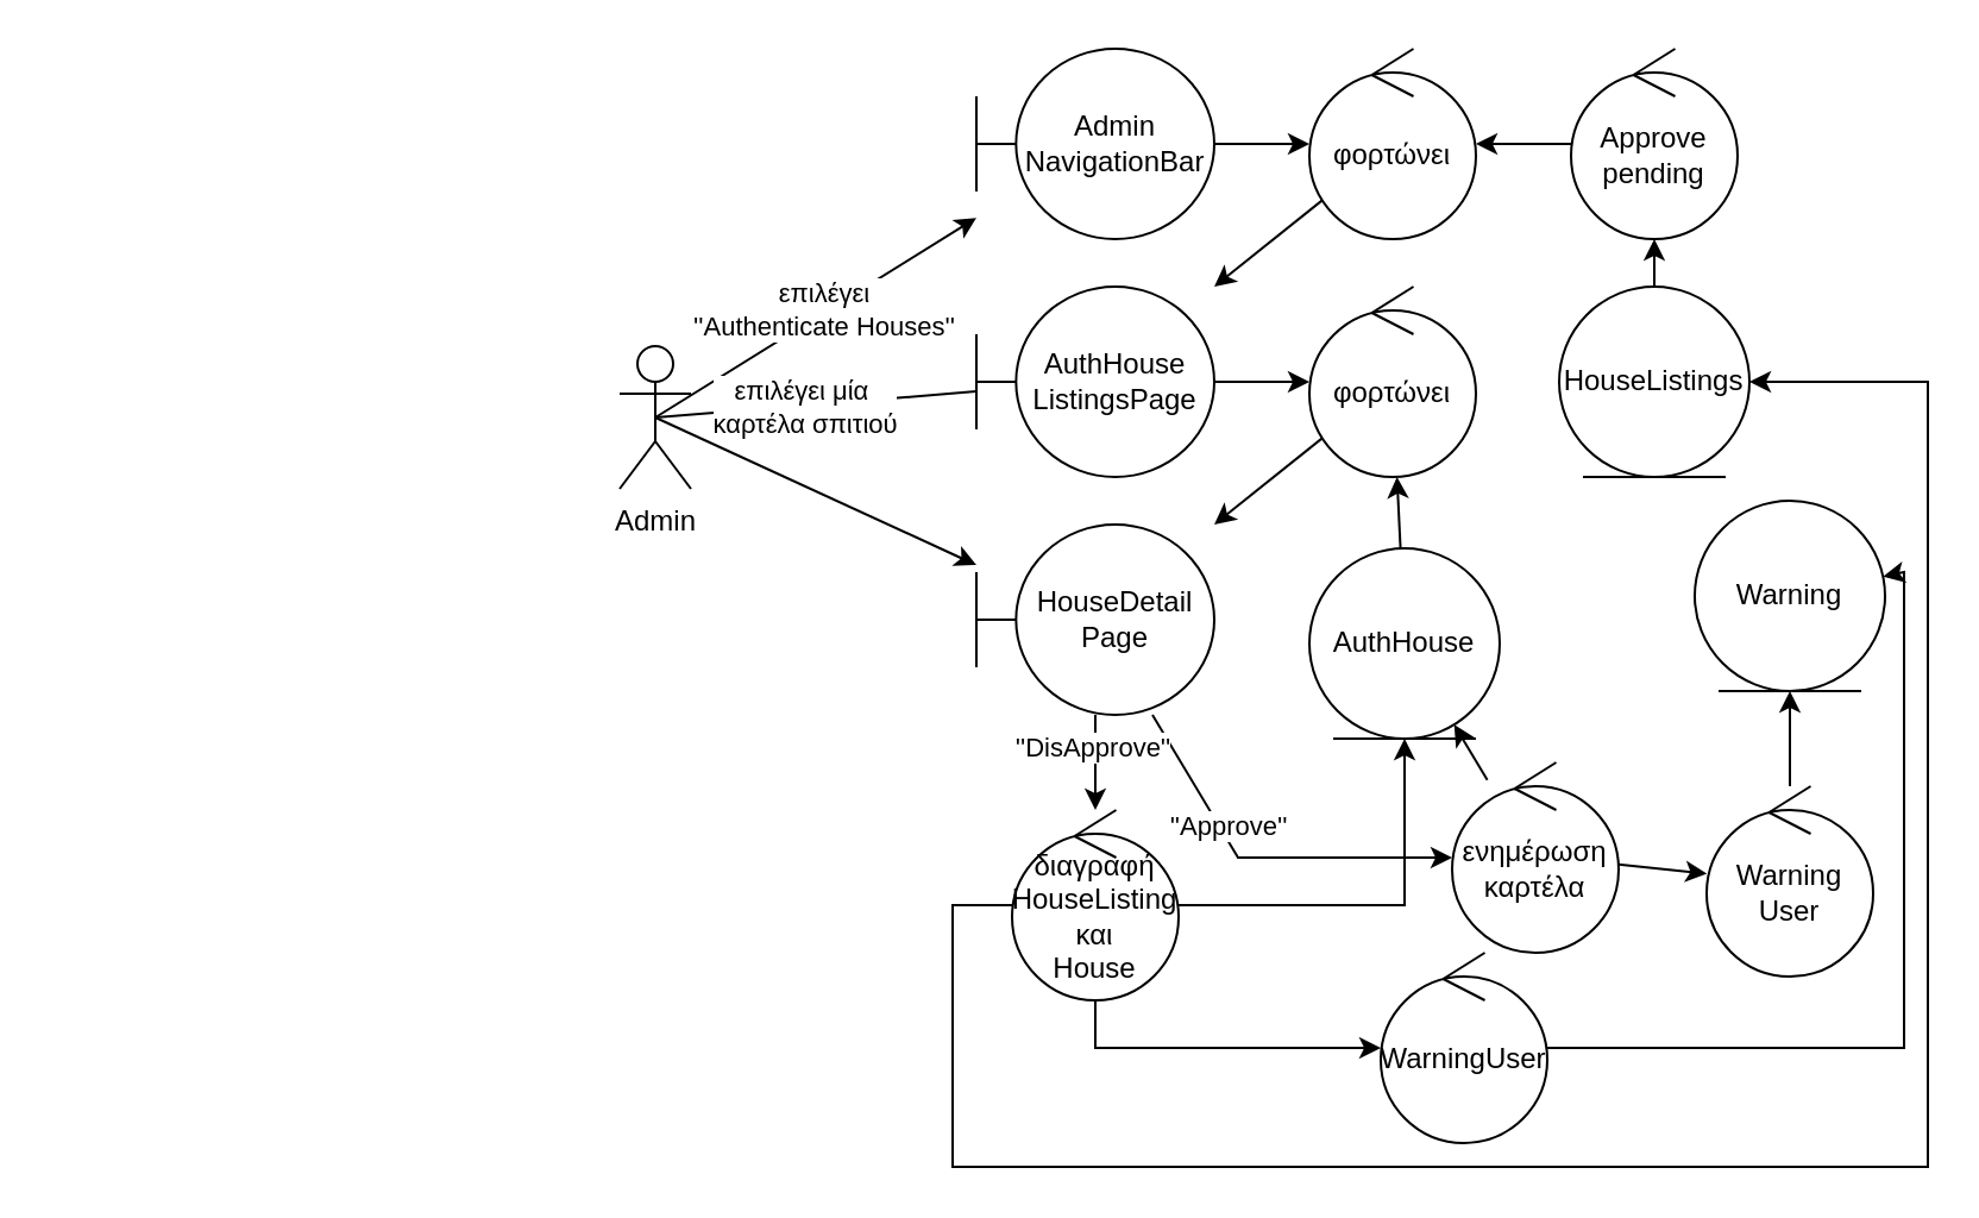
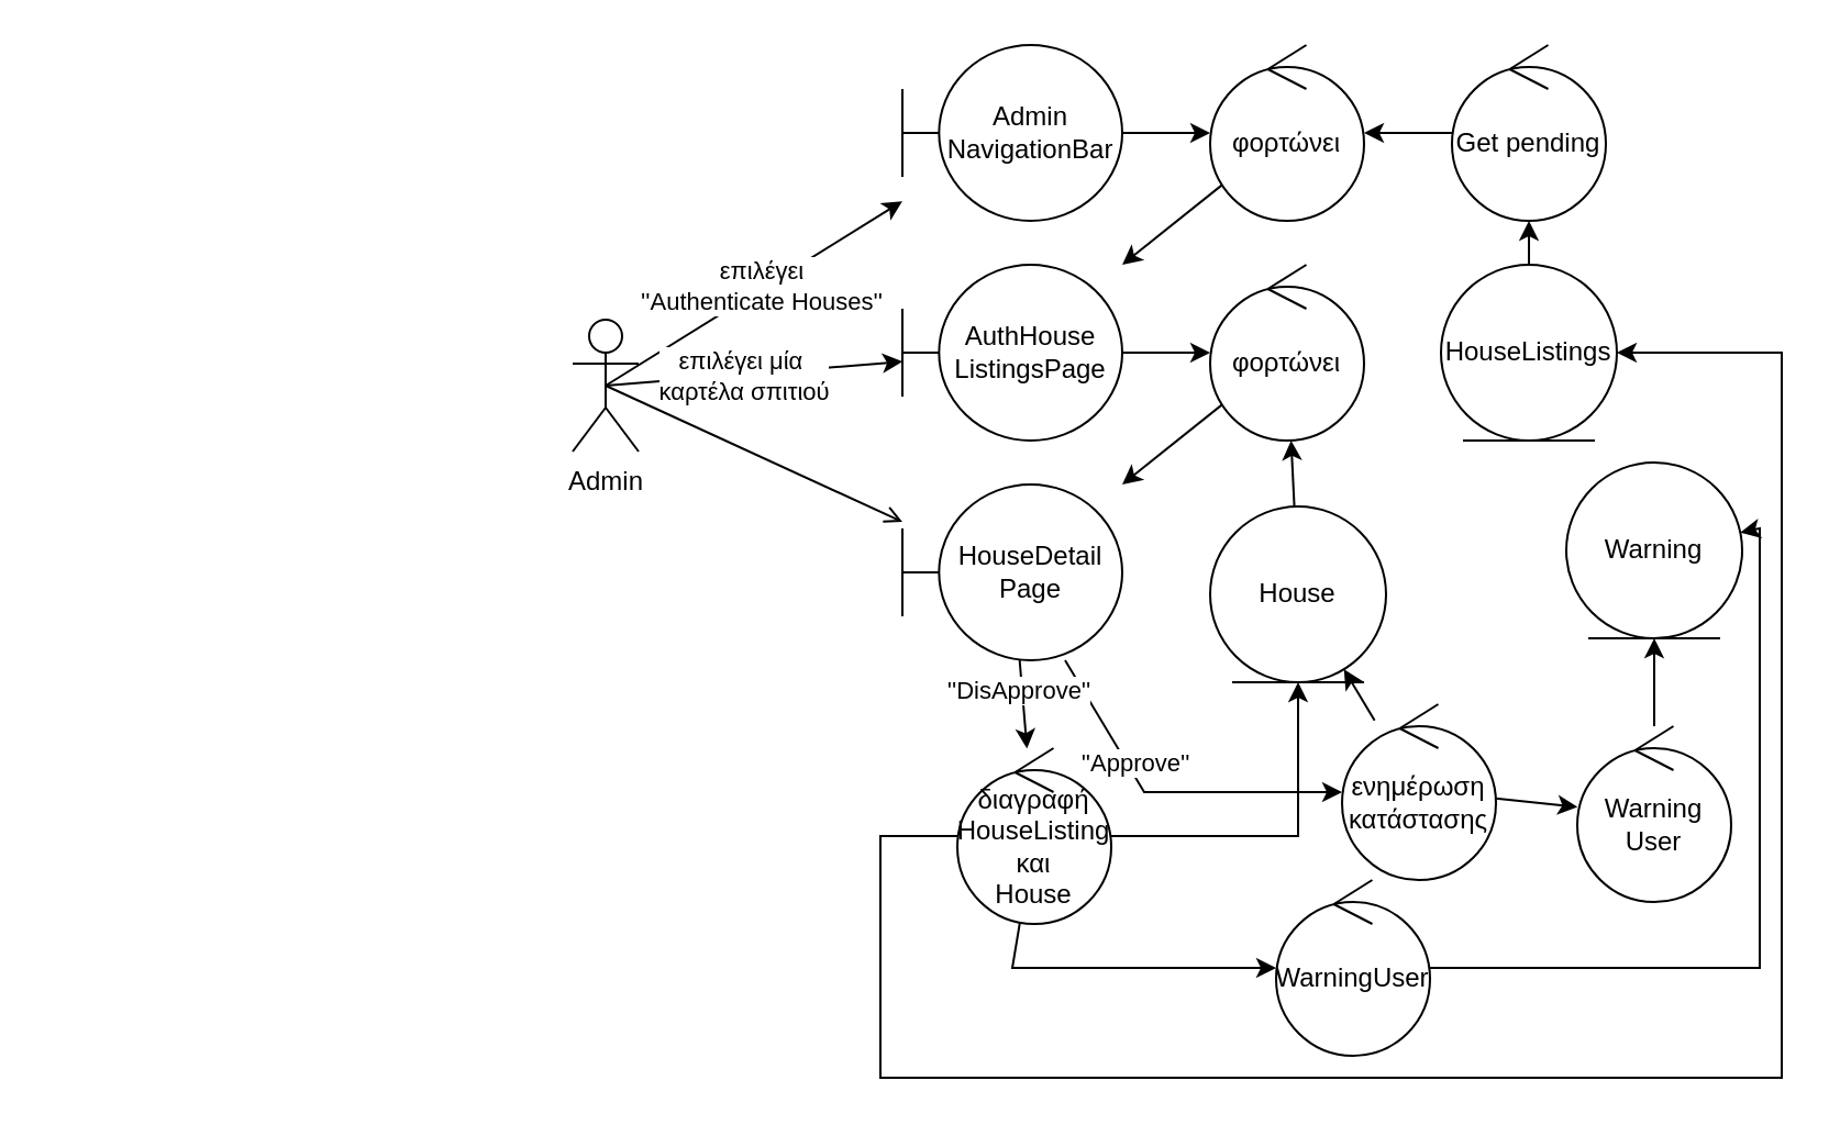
- <mxCell id="16" value="Approve pending" style="ellipse;shape=umlControl;whiteSpace=wrap;html=1;" vertex="1" parent="1"><mxGeometry x="660" y="20" width="70" height="80" as="geometry" /></mxCell>
+ <mxCell id="16" value="Get pending" style="ellipse;shape=umlControl;whiteSpace=wrap;html=1;" vertex="1" parent="1"><mxGeometry x="660" y="20" width="70" height="80" as="geometry" /></mxCell>
- <mxCell id="4" style="edgeStyle=none;rounded=0;orthogonalLoop=1;jettySize=auto;html=1;exitX=0.5;exitY=0.5;exitDx=0;exitDy=0;exitPerimeter=0;endArrow=none;" edge="1" parent="1" source="7" target="18"><mxGeometry relative="1" as="geometry" /></mxCell>
+ <mxCell id="4" style="edgeStyle=none;rounded=0;orthogonalLoop=1;jettySize=auto;html=1;exitX=0.5;exitY=0.5;exitDx=0;exitDy=0;exitPerimeter=0;" edge="1" parent="1" source="7" target="18"><mxGeometry relative="1" as="geometry" /></mxCell>
- <mxCell id="6" style="edgeStyle=none;rounded=0;orthogonalLoop=1;jettySize=auto;html=1;exitX=0.5;exitY=0.5;exitDx=0;exitDy=0;exitPerimeter=0;" edge="1" parent="1" source="7" target="25"><mxGeometry relative="1" as="geometry" /></mxCell>
+ <mxCell id="6" style="edgeStyle=none;rounded=0;orthogonalLoop=1;jettySize=auto;html=1;exitX=0.5;exitY=0.5;exitDx=0;exitDy=0;exitPerimeter=0;endArrow=open;" edge="1" parent="1" source="7" target="25"><mxGeometry relative="1" as="geometry" /></mxCell>
- <mxCell id="27" value="AuthHouse" style="ellipse;shape=umlEntity;whiteSpace=wrap;html=1;" vertex="1" parent="1"><mxGeometry x="550" y="230" width="80" height="80" as="geometry" /></mxCell>
+ <mxCell id="27" value="House" style="ellipse;shape=umlEntity;whiteSpace=wrap;html=1;" vertex="1" parent="1"><mxGeometry x="550" y="230" width="80" height="80" as="geometry" /></mxCell>
- <mxCell id="30" value="ενημέρωση&lt;div&gt;καρτέλα&lt;/div&gt;" style="ellipse;shape=umlControl;whiteSpace=wrap;html=1;" vertex="1" parent="1"><mxGeometry x="610" y="320" width="70" height="80" as="geometry" /></mxCell>
+ <mxCell id="30" value="ενημέρωση&lt;div&gt;κατάστασης&lt;/div&gt;" style="ellipse;shape=umlControl;whiteSpace=wrap;html=1;" vertex="1" parent="1"><mxGeometry x="610" y="320" width="70" height="80" as="geometry" /></mxCell>
- <mxCell id="39" value="διαγραφή&lt;div&gt;HouseListing&lt;/div&gt;&lt;div&gt;και&lt;/div&gt;&lt;div&gt;House&lt;/div&gt;" style="ellipse;shape=umlControl;whiteSpace=wrap;html=1;" vertex="1" parent="1"><mxGeometry x="425" y="340" width="70" height="80" as="geometry" /></mxCell>
+ <mxCell id="39" value="διαγραφή&lt;div&gt;HouseListing&lt;/div&gt;&lt;div&gt;και&lt;/div&gt;&lt;div&gt;House&lt;/div&gt;" style="ellipse;shape=umlControl;whiteSpace=wrap;html=1;" vertex="1" parent="1"><mxGeometry x="435" y="340" width="70" height="80" as="geometry" /></mxCell>
